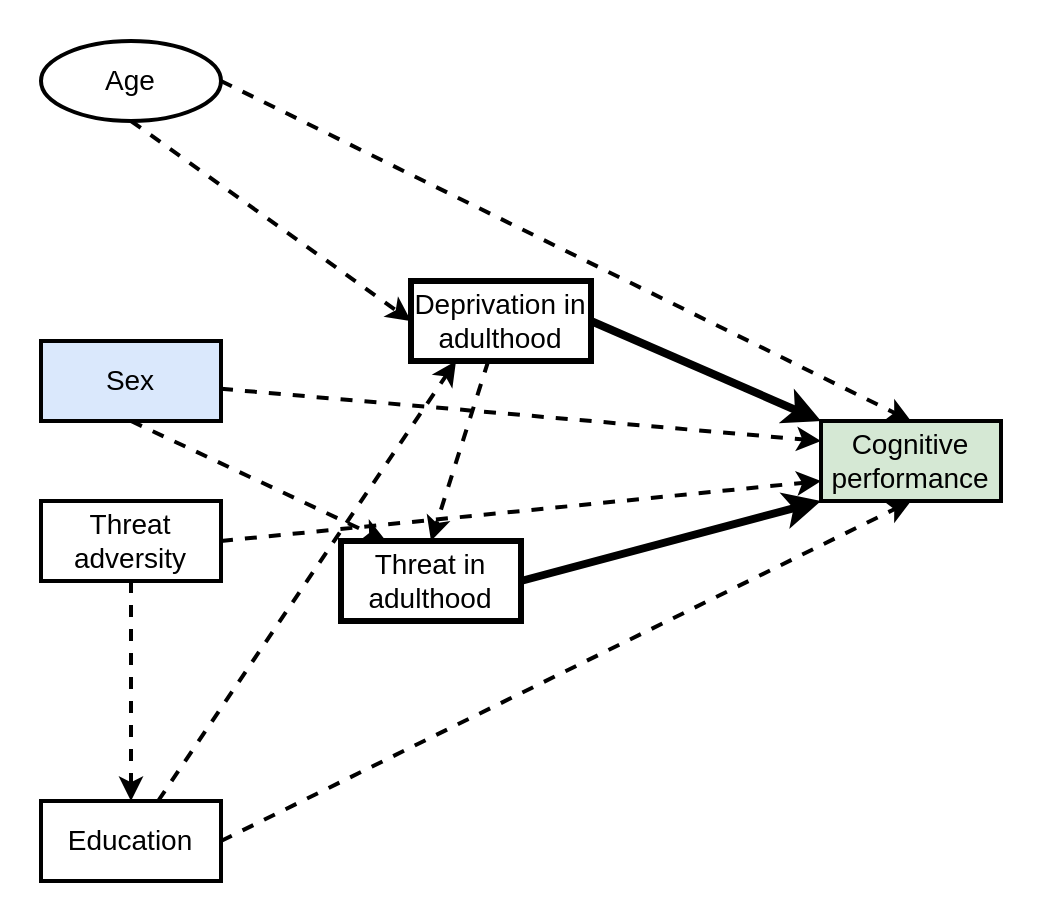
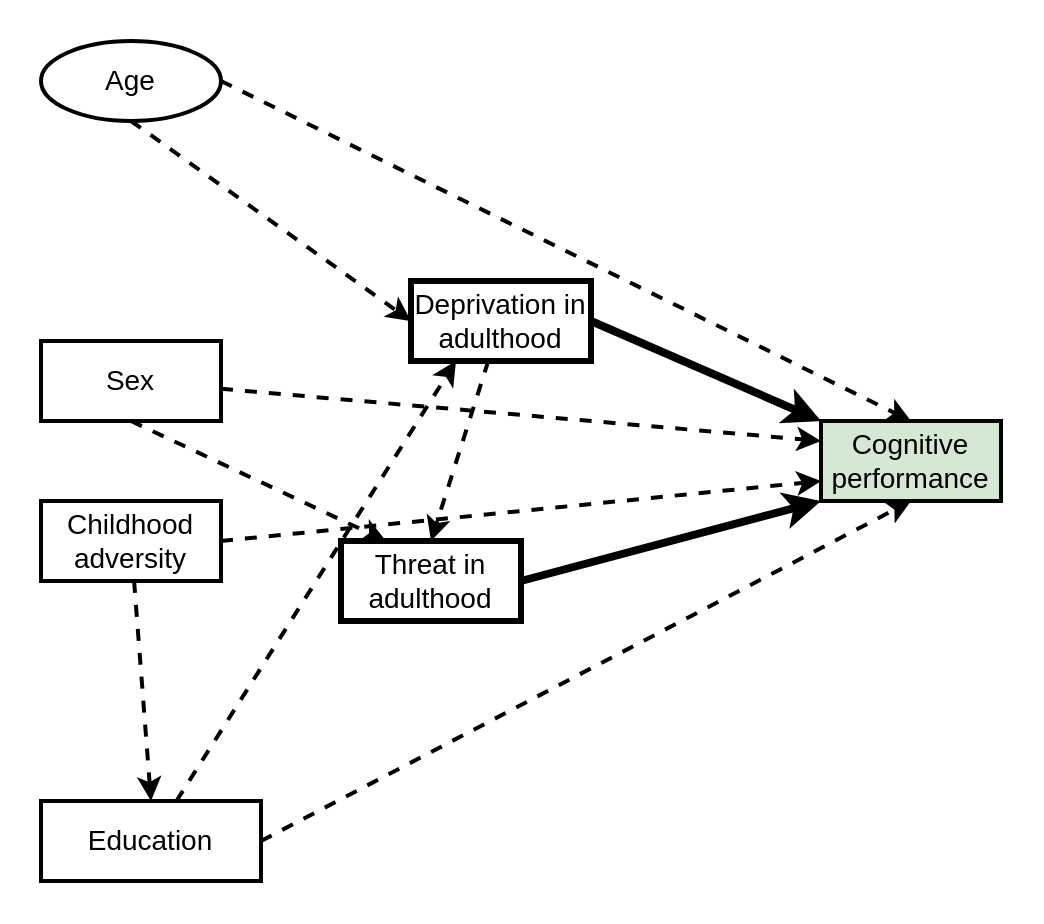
- <mxCell id="17" value="&lt;font style=&quot;font-size: 14px;&quot;&gt;Sex&lt;/font&gt;" style="rounded=0;whiteSpace=wrap;html=1;strokeColor=#000000;strokeWidth=2;fillColor=#dae8fc;" parent="1" vertex="1"><mxGeometry x="20" y="170" width="90" height="40" as="geometry" /></mxCell>
+ <mxCell id="17" value="&lt;font style=&quot;font-size: 14px;&quot;&gt;Sex&lt;/font&gt;" style="rounded=0;whiteSpace=wrap;html=1;strokeColor=#000000;strokeWidth=2;" parent="1" vertex="1"><mxGeometry x="20" y="170" width="90" height="40" as="geometry" /></mxCell>
- <mxCell id="10" value="&lt;font style=&quot;font-size: 14px;&quot;&gt;Threat&lt;/font&gt;&lt;div style=&quot;font-size: 14px;&quot;&gt;&lt;font style=&quot;font-size: 14px;&quot;&gt;adversity&lt;/font&gt;&lt;/div&gt;" style="rounded=0;whiteSpace=wrap;html=1;strokeColor=#000000;strokeWidth=2;" parent="1" vertex="1"><mxGeometry x="20" y="250" width="90" height="40" as="geometry" /></mxCell>
+ <mxCell id="10" value="&lt;font style=&quot;font-size: 14px;&quot;&gt;Childhood&lt;/font&gt;&lt;div style=&quot;font-size: 14px;&quot;&gt;&lt;font style=&quot;font-size: 14px;&quot;&gt;adversity&lt;/font&gt;&lt;/div&gt;" style="rounded=0;whiteSpace=wrap;html=1;strokeColor=#000000;strokeWidth=2;" parent="1" vertex="1"><mxGeometry x="20" y="250" width="90" height="40" as="geometry" /></mxCell>
- <mxCell id="7" value="&lt;font style=&quot;font-size: 14px;&quot;&gt;Education&lt;/font&gt;" style="rounded=0;whiteSpace=wrap;html=1;strokeColor=#000000;strokeWidth=2;" parent="1" vertex="1"><mxGeometry x="20" y="400" width="90" height="40" as="geometry" /></mxCell>
+ <mxCell id="7" value="&lt;font style=&quot;font-size: 14px;&quot;&gt;Education&lt;/font&gt;" style="rounded=0;whiteSpace=wrap;html=1;strokeColor=#000000;strokeWidth=2;" parent="1" vertex="1"><mxGeometry x="20" y="400" width="110" height="40" as="geometry" /></mxCell>
